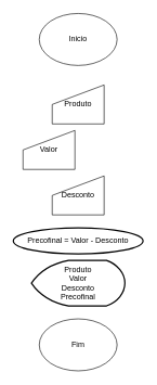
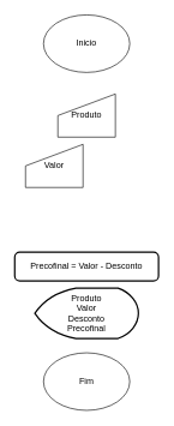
- <mxCell id="6" value="Desconto" style="shape=manualInput;whiteSpace=wrap;html=1;" vertex="1" parent="1"><mxGeometry x="80" y="270" width="80" height="60" as="geometry" /></mxCell>
- <mxCell id="7" value="Precofinal = Valor - Desconto" style="ellipse;whiteSpace=wrap;html=1;absoluteArcSize=1;arcSize=14;strokeWidth=2;" vertex="1" parent="1"><mxGeometry x="20" y="350" width="200" height="40" as="geometry" /></mxCell>
+ <mxCell id="7" value="Precofinal = Valor - Desconto" style="rounded=1;whiteSpace=wrap;html=1;absoluteArcSize=1;arcSize=14;strokeWidth=2;" vertex="1" parent="1"><mxGeometry x="20" y="350" width="200" height="40" as="geometry" /></mxCell>
